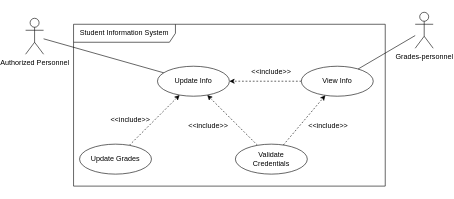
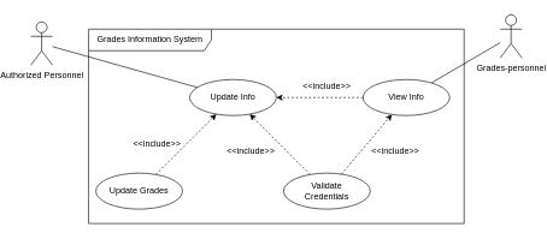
- <mxCell id="22" value="Student Information System" style="shape=umlFrame;whiteSpace=wrap;html=1;width=170;height=30;" vertex="1" parent="1"><mxGeometry x="100" y="40" width="520" height="270" as="geometry" /></mxCell>
+ <mxCell id="22" value="Grades Information System" style="shape=umlFrame;whiteSpace=wrap;html=1;width=170;height=30;" vertex="1" parent="1"><mxGeometry x="100" y="40" width="520" height="270" as="geometry" /></mxCell>
